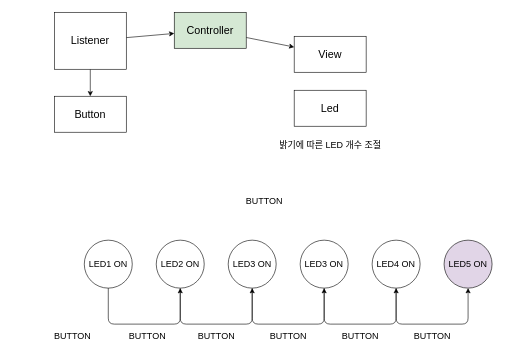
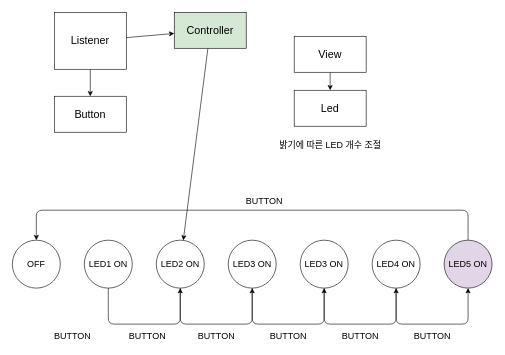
- <mxCell id="6" value="" style="edgeStyle=none;html=1;" parent="1" source="7" target="9" edge="1"><mxGeometry relative="1" as="geometry" /></mxCell>
+ <mxCell id="6" value="" style="edgeStyle=none;html=1;" parent="1" source="7" target="14" edge="1"><mxGeometry relative="1" as="geometry" /></mxCell>
+ <mxCell id="8" value="" style="edgeStyle=none;html=1;fontSize=18;" parent="1" source="9" target="10" edge="1"><mxGeometry relative="1" as="geometry" /></mxCell>
+ <mxCell id="22" value="" style="edgeStyle=none;html=1;fontSize=15;entryX=0.5;entryY=0;entryDx=0;entryDy=0;exitX=0.5;exitY=0;exitDx=0;exitDy=0;" parent="1" source="29" target="12" edge="1"><mxGeometry relative="1" as="geometry"><mxPoint x="110" y="530" as="sourcePoint" /><mxPoint x="230" y="530" as="targetPoint" /><Array as="points"><mxPoint x="780" y="350" /><mxPoint x="660" y="350" /><mxPoint x="310" y="350" /><mxPoint x="60" y="350" /></Array></mxGeometry></mxCell>
+ <mxCell id="12" value="OFF" style="ellipse;whiteSpace=wrap;html=1;fontSize=15;" parent="1" vertex="1"><mxGeometry x="20" y="400" width="80" height="80" as="geometry" /></mxCell>
